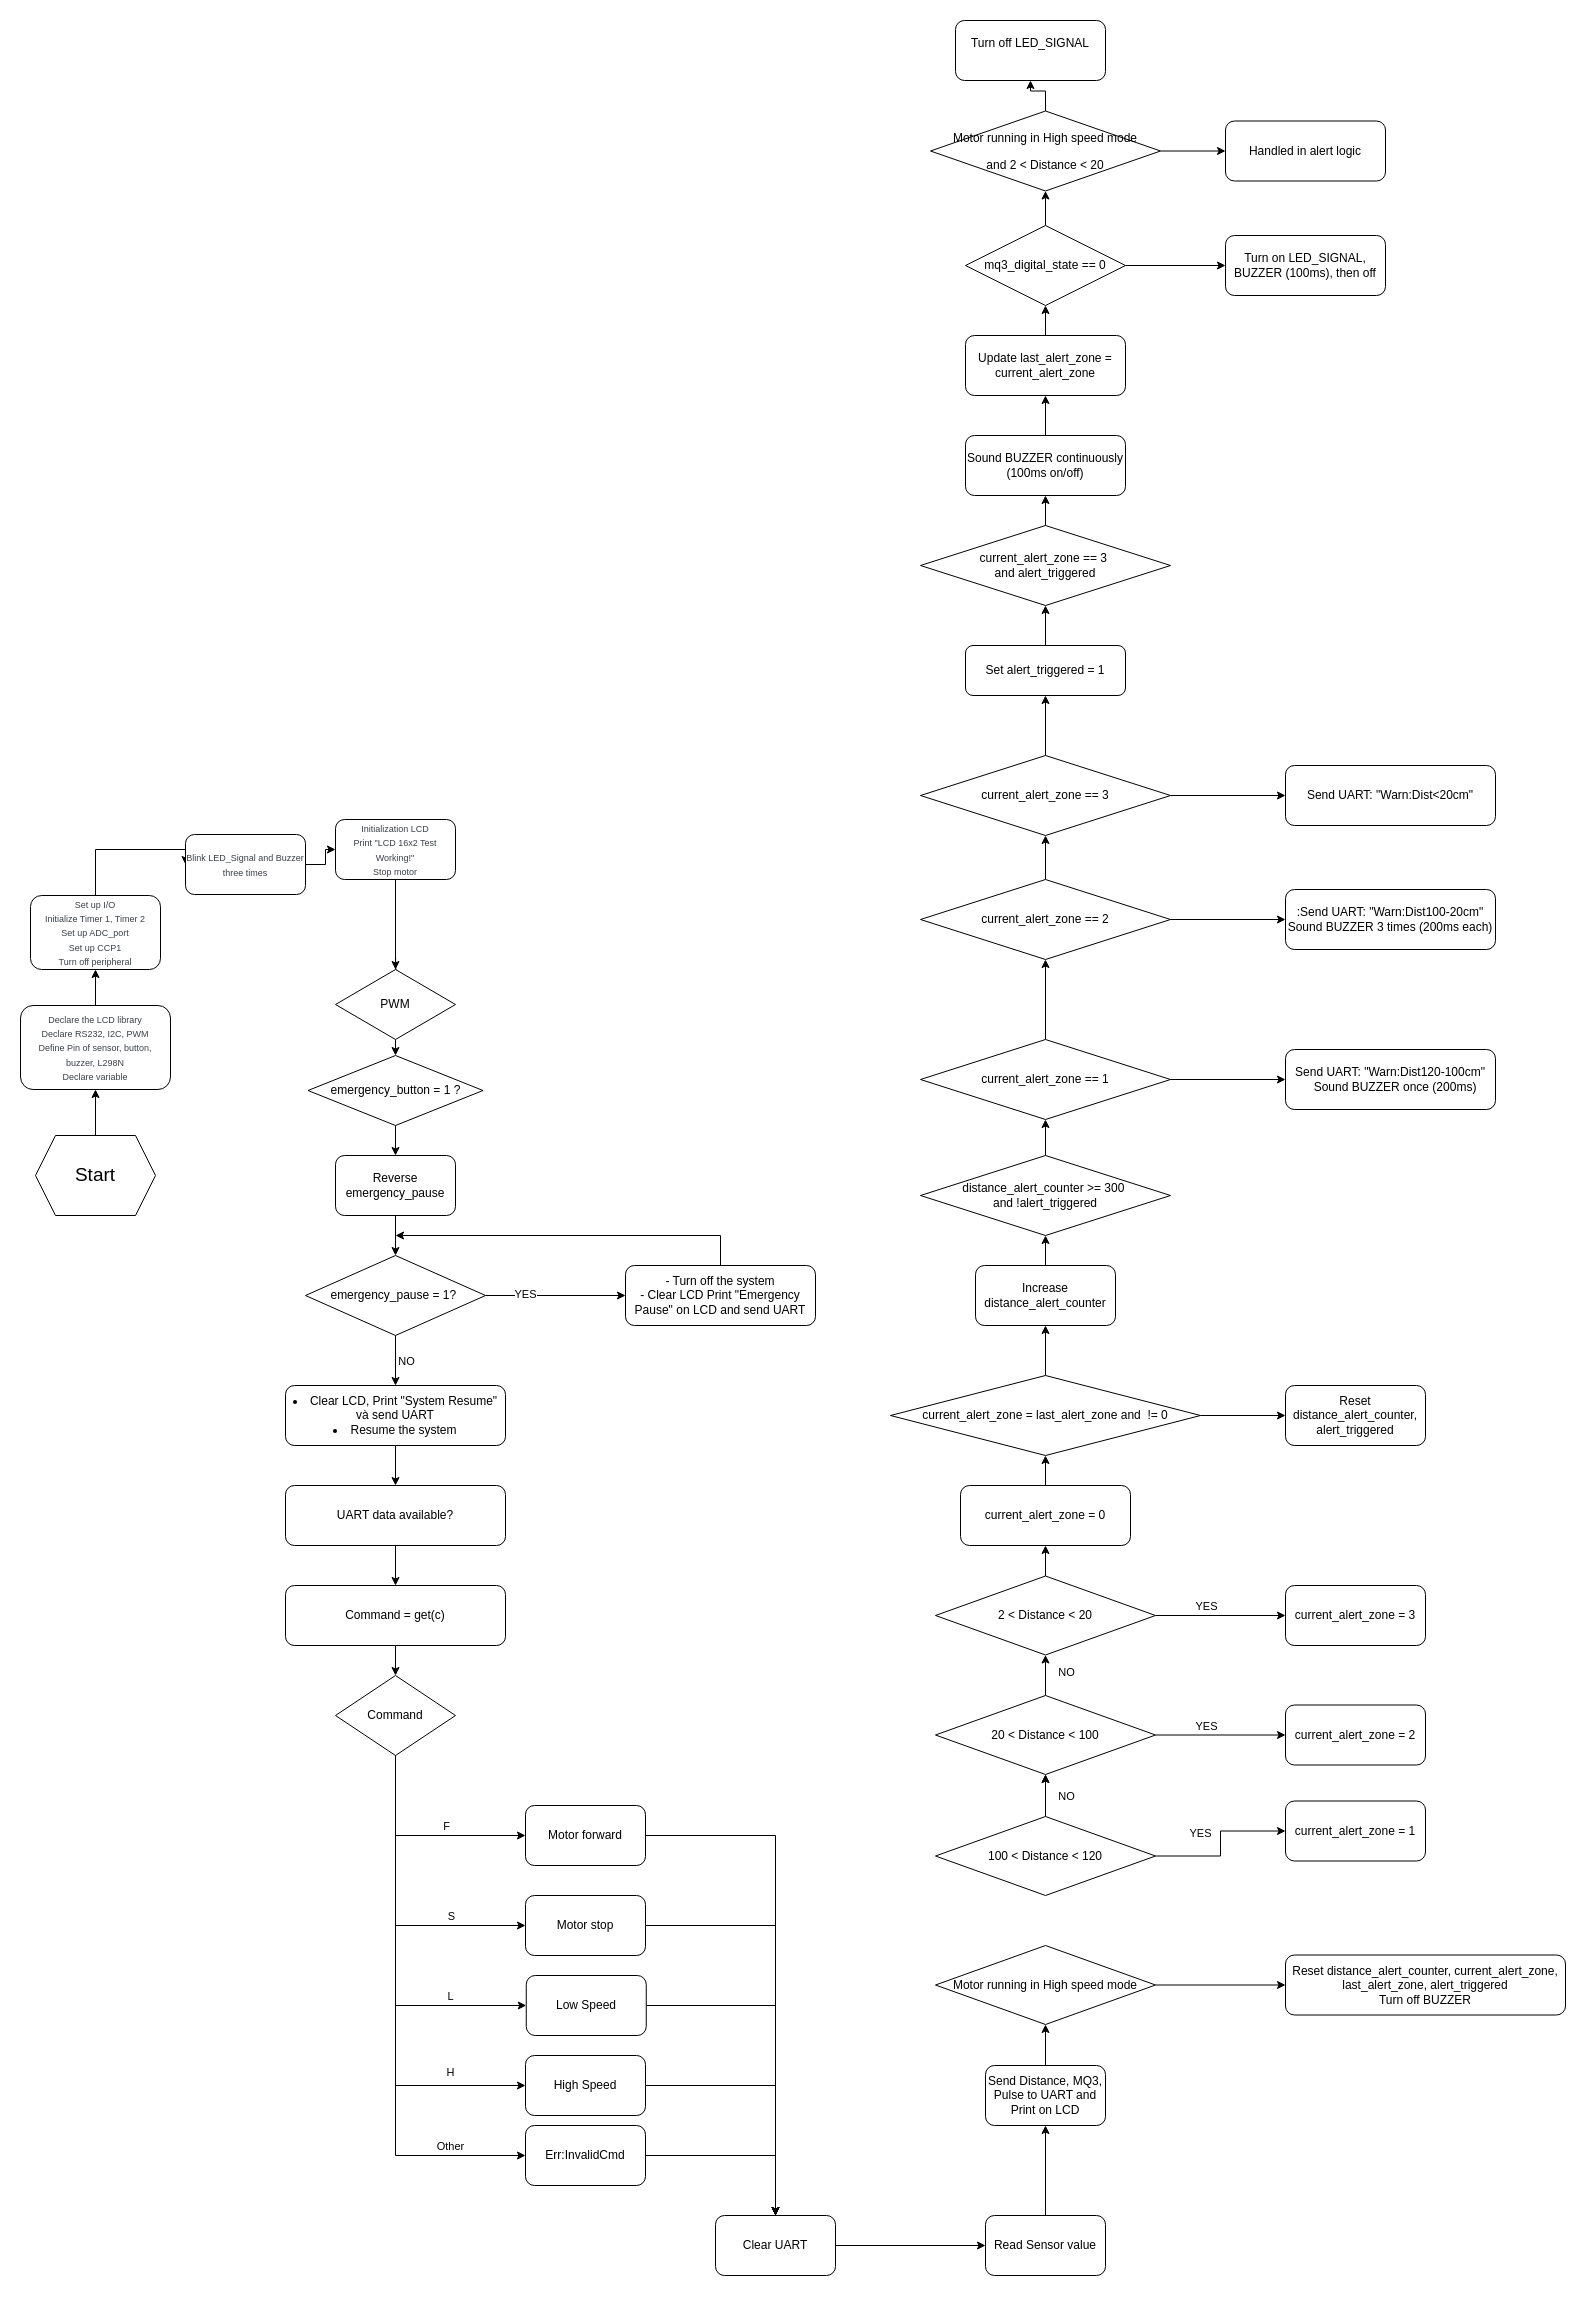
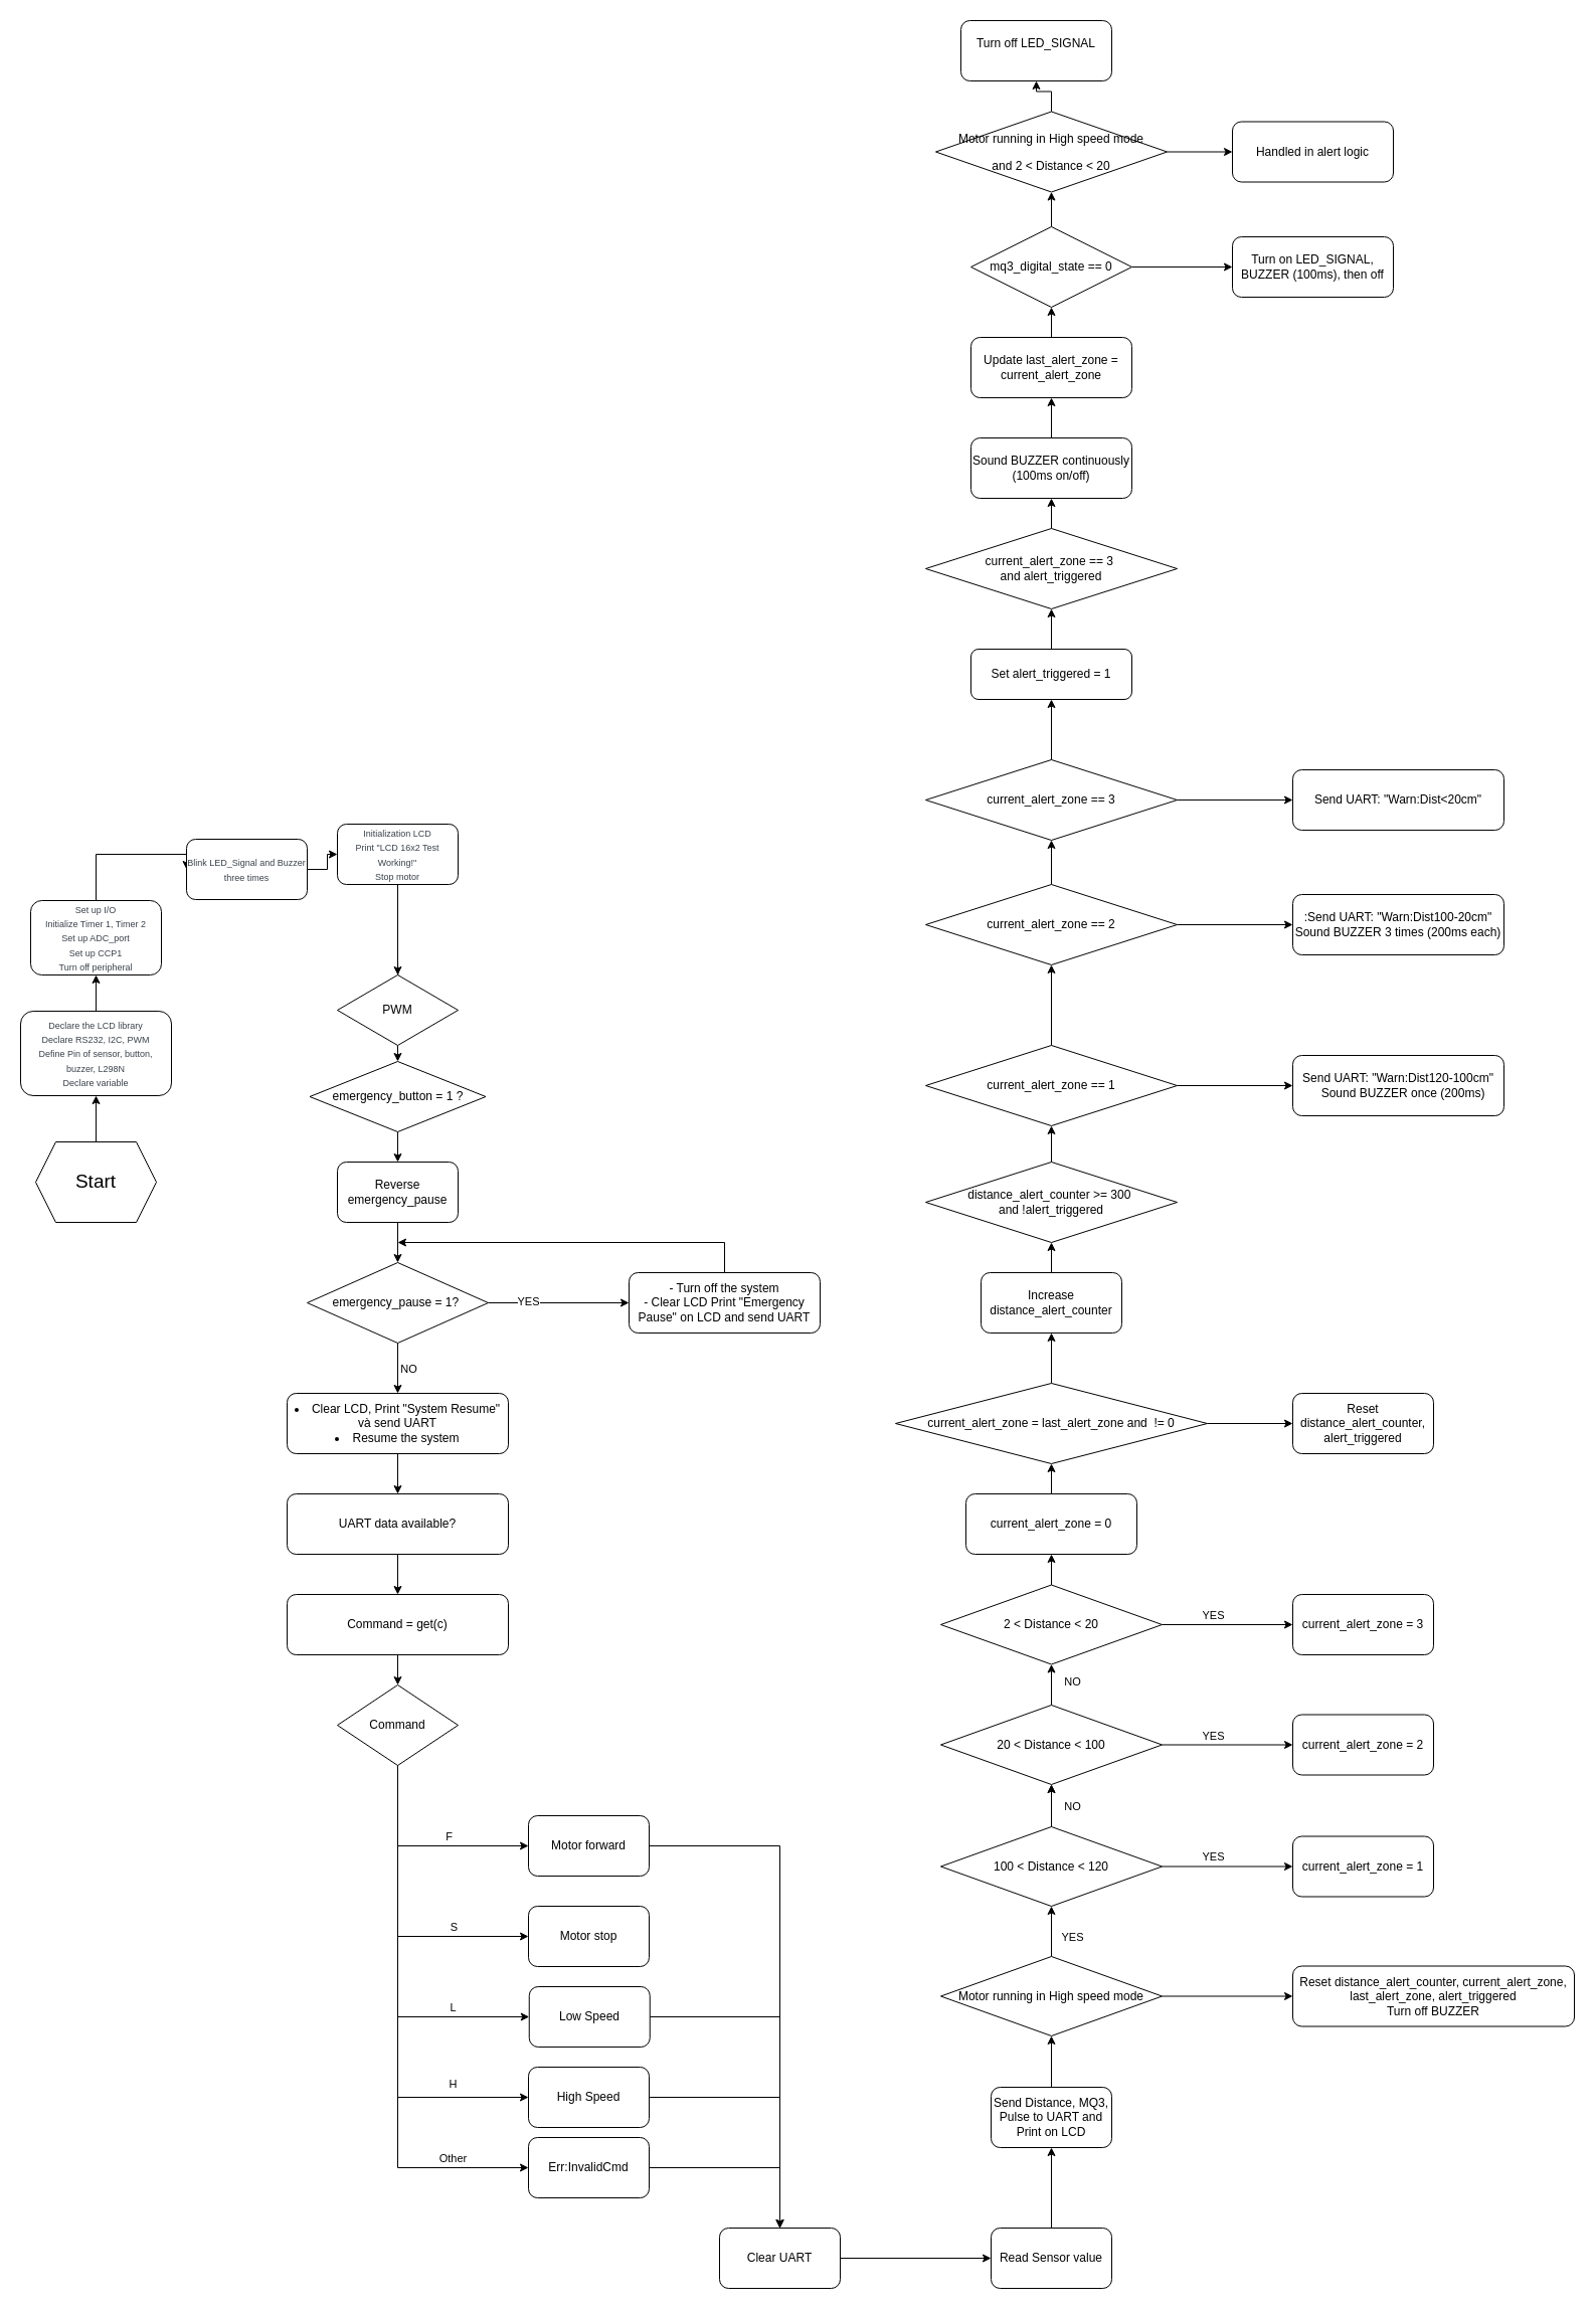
- <mxCell id="79" value="&lt;p style=&quot;white-space-collapse: preserve;&quot; dir=&quot;auto&quot;&gt;current_alert_zone = 1&lt;/p&gt;" style="rounded=1;whiteSpace=wrap;html=1;" vertex="1" parent="1"><mxGeometry x="1285" y="1800.5" width="140" height="60" as="geometry" /></mxCell>
+ <mxCell id="79" value="&lt;p style=&quot;white-space-collapse: preserve;&quot; dir=&quot;auto&quot;&gt;current_alert_zone = 1&lt;/p&gt;" style="rounded=1;whiteSpace=wrap;html=1;" vertex="1" parent="1"><mxGeometry x="1285" y="1825.5" width="140" height="60" as="geometry" /></mxCell>
+ <mxCell id="60" value="" style="edgeStyle=orthogonalEdgeStyle;rounded=0;orthogonalLoop=1;jettySize=auto;html=1;" edge="1" parent="1" source="63" target="69"><mxGeometry relative="1" as="geometry" /></mxCell>
+ <mxCell id="61" value="YES" style="edgeLabel;html=1;align=center;verticalAlign=middle;resizable=0;points=[];" vertex="1" connectable="0" parent="60"><mxGeometry x="-0.008" y="3" relative="1" as="geometry"><mxPoint x="23" y="5" as="offset" /></mxGeometry></mxCell>
- <mxCell id="30" style="edgeStyle=orthogonalEdgeStyle;rounded=0;orthogonalLoop=1;jettySize=auto;html=1;entryX=0.5;entryY=0;entryDx=0;entryDy=0;" parent="1" source="31" target="39" edge="1"><mxGeometry relative="1" as="geometry" /></mxCell>
- <mxCell id="43" value="Send Distance,&amp;nbsp;&lt;span style=&quot;background-color: transparent; color: light-dark(rgb(0, 0, 0), rgb(255, 255, 255));&quot;&gt;MQ3, Pulse to UART and Print on LCD&lt;/span&gt;" style="rounded=1;whiteSpace=wrap;html=1;" parent="1" vertex="1"><mxGeometry x="985" y="2065" width="120" height="60" as="geometry" /></mxCell>
+ <mxCell id="43" value="Send Distance,&amp;nbsp;&lt;span style=&quot;background-color: transparent; color: light-dark(rgb(0, 0, 0), rgb(255, 255, 255));&quot;&gt;MQ3, Pulse to UART and Print on LCD&lt;/span&gt;" style="rounded=1;whiteSpace=wrap;html=1;" parent="1" vertex="1"><mxGeometry x="985" y="2075" width="120" height="60" as="geometry" /></mxCell>
